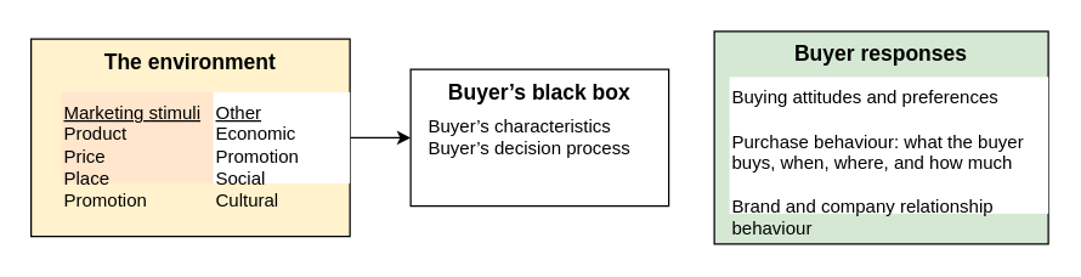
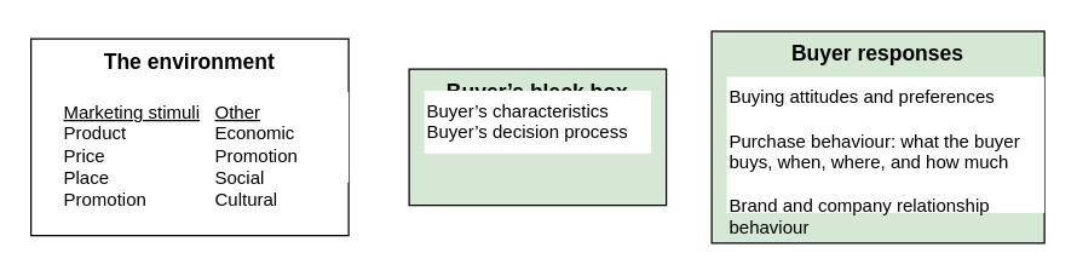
- <mxCell id="4" value="The environment" style="rounded=0;whiteSpace=wrap;html=1;shadow=0;glass=0;strokeColor=#000000;fillColor=#fff2cc;verticalAlign=top;fontStyle=1;fontSize=14;" vertex="1" parent="3"><mxGeometry width="210" height="130" as="geometry" /></mxCell>
+ <mxCell id="4" value="The environment" style="rounded=0;whiteSpace=wrap;html=1;shadow=0;glass=0;strokeColor=#000000;fillColor=#ffffff;verticalAlign=top;fontStyle=1;fontSize=14;" vertex="1" parent="3"><mxGeometry width="210" height="130" as="geometry" /></mxCell>
- <mxCell id="8" value="Buyer’s black box" style="rounded=0;whiteSpace=wrap;html=1;shadow=0;glass=0;strokeColor=#000000;fillColor=#ffffff;verticalAlign=top;fontStyle=1;fontSize=14;" vertex="1" parent="7"><mxGeometry width="170" height="90" as="geometry" /></mxCell>
+ <mxCell id="8" value="Buyer’s black box" style="rounded=0;whiteSpace=wrap;html=1;shadow=0;glass=0;strokeColor=#000000;fillColor=#d5e8d4;verticalAlign=top;fontStyle=1;fontSize=14;" vertex="1" parent="7"><mxGeometry width="170" height="90" as="geometry" /></mxCell>
- <mxCell id="5" value="&lt;u&gt;Marketing stimuli&lt;/u&gt;&lt;br&gt;Product&lt;br&gt;Price&lt;br&gt;Place&lt;br&gt;Promotion" style="rounded=0;whiteSpace=wrap;html=1;shadow=0;glass=0;fillColor=#ffe6cc;verticalAlign=top;align=left;strokeColor=none;" vertex="1" parent="3"><mxGeometry x="20" y="35" width="100" height="60" as="geometry" /></mxCell>
+ <mxCell id="5" value="&lt;u&gt;Marketing stimuli&lt;/u&gt;&lt;br&gt;Product&lt;br&gt;Price&lt;br&gt;Place&lt;br&gt;Promotion" style="rounded=0;whiteSpace=wrap;html=1;shadow=0;glass=0;fillColor=#ffffff;verticalAlign=top;align=left;strokeColor=none;" vertex="1" parent="3"><mxGeometry x="20" y="35" width="100" height="60" as="geometry" /></mxCell>
- <mxCell id="2" style="edgeStyle=orthogonalEdgeStyle;rounded=0;orthogonalLoop=1;jettySize=auto;html=1;entryX=0;entryY=0.5;entryDx=0;entryDy=0;fontSize=14;" edge="1" parent="1" source="6" target="8"><mxGeometry relative="1" as="geometry" /></mxCell>
+ <mxCell id="2" style="edgeStyle=orthogonalEdgeStyle;rounded=0;orthogonalLoop=1;jettySize=auto;html=1;fontSize=14;" edge="1" parent="1" source="6" target="5"><mxGeometry relative="1" as="geometry" /></mxCell>
- <mxCell id="9" value="Buyer’s characteristics&#10;Buyer’s decision process" style="rounded=0;whiteSpace=wrap;html=1;shadow=0;glass=0;fillColor=#ffffff;align=left;verticalAlign=top;strokeColor=none;" vertex="1" parent="7"><mxGeometry x="10" y="24.231" width="150" height="41.538" as="geometry" /></mxCell>
+ <mxCell id="9" value="Buyer’s characteristics&#10;Buyer’s decision process" style="rounded=0;whiteSpace=wrap;html=1;shadow=0;glass=0;fillColor=#ffffff;align=left;verticalAlign=top;strokeColor=none;" vertex="1" parent="7"><mxGeometry x="10" y="14.231" width="150" height="41.538" as="geometry" /></mxCell>
